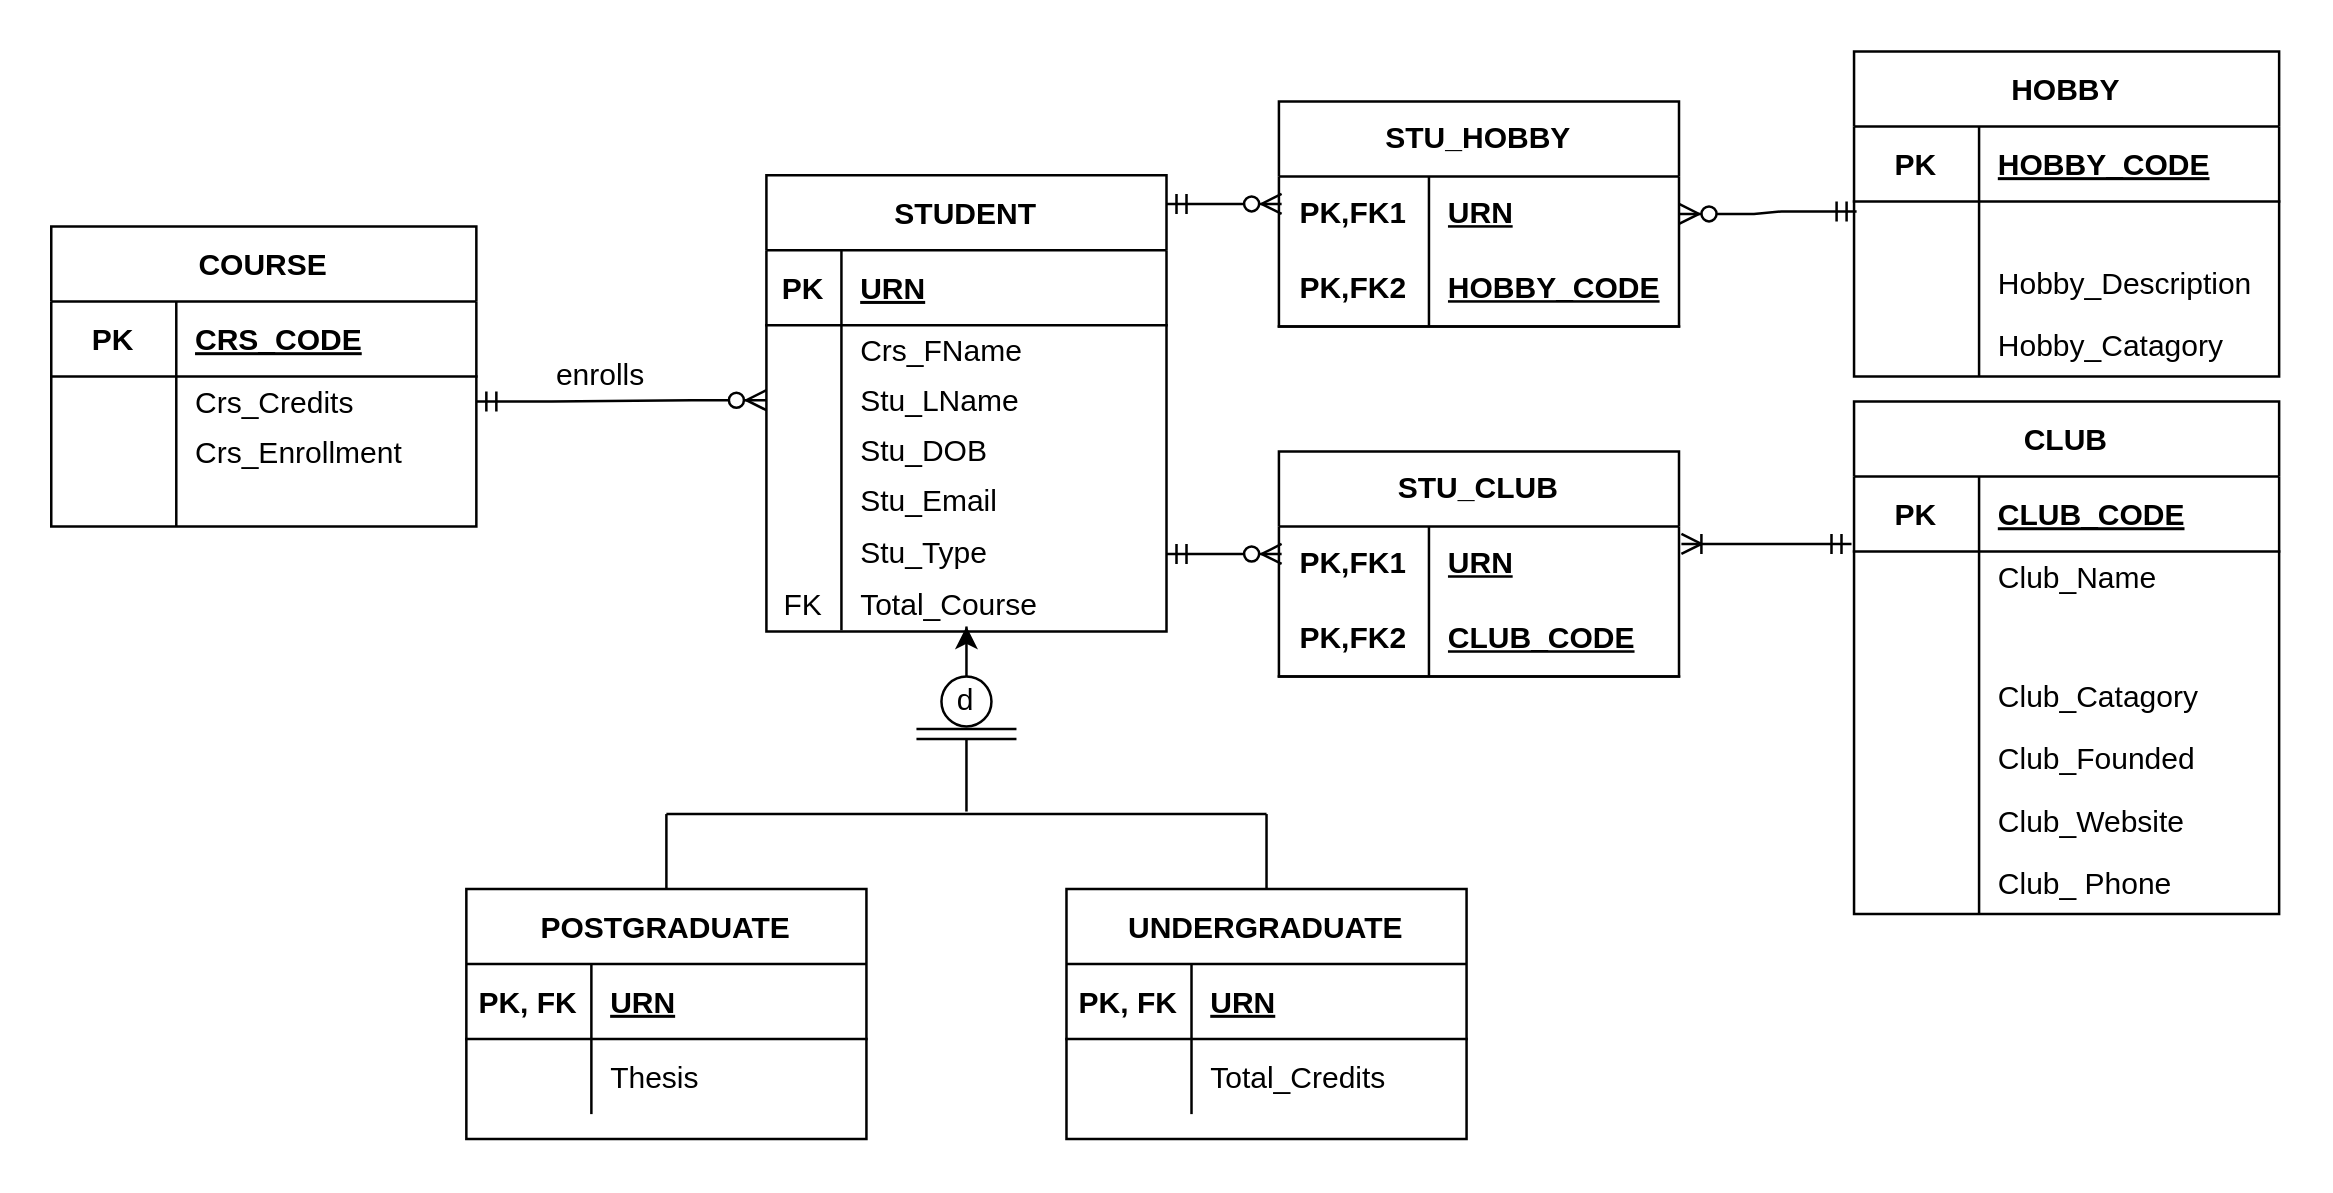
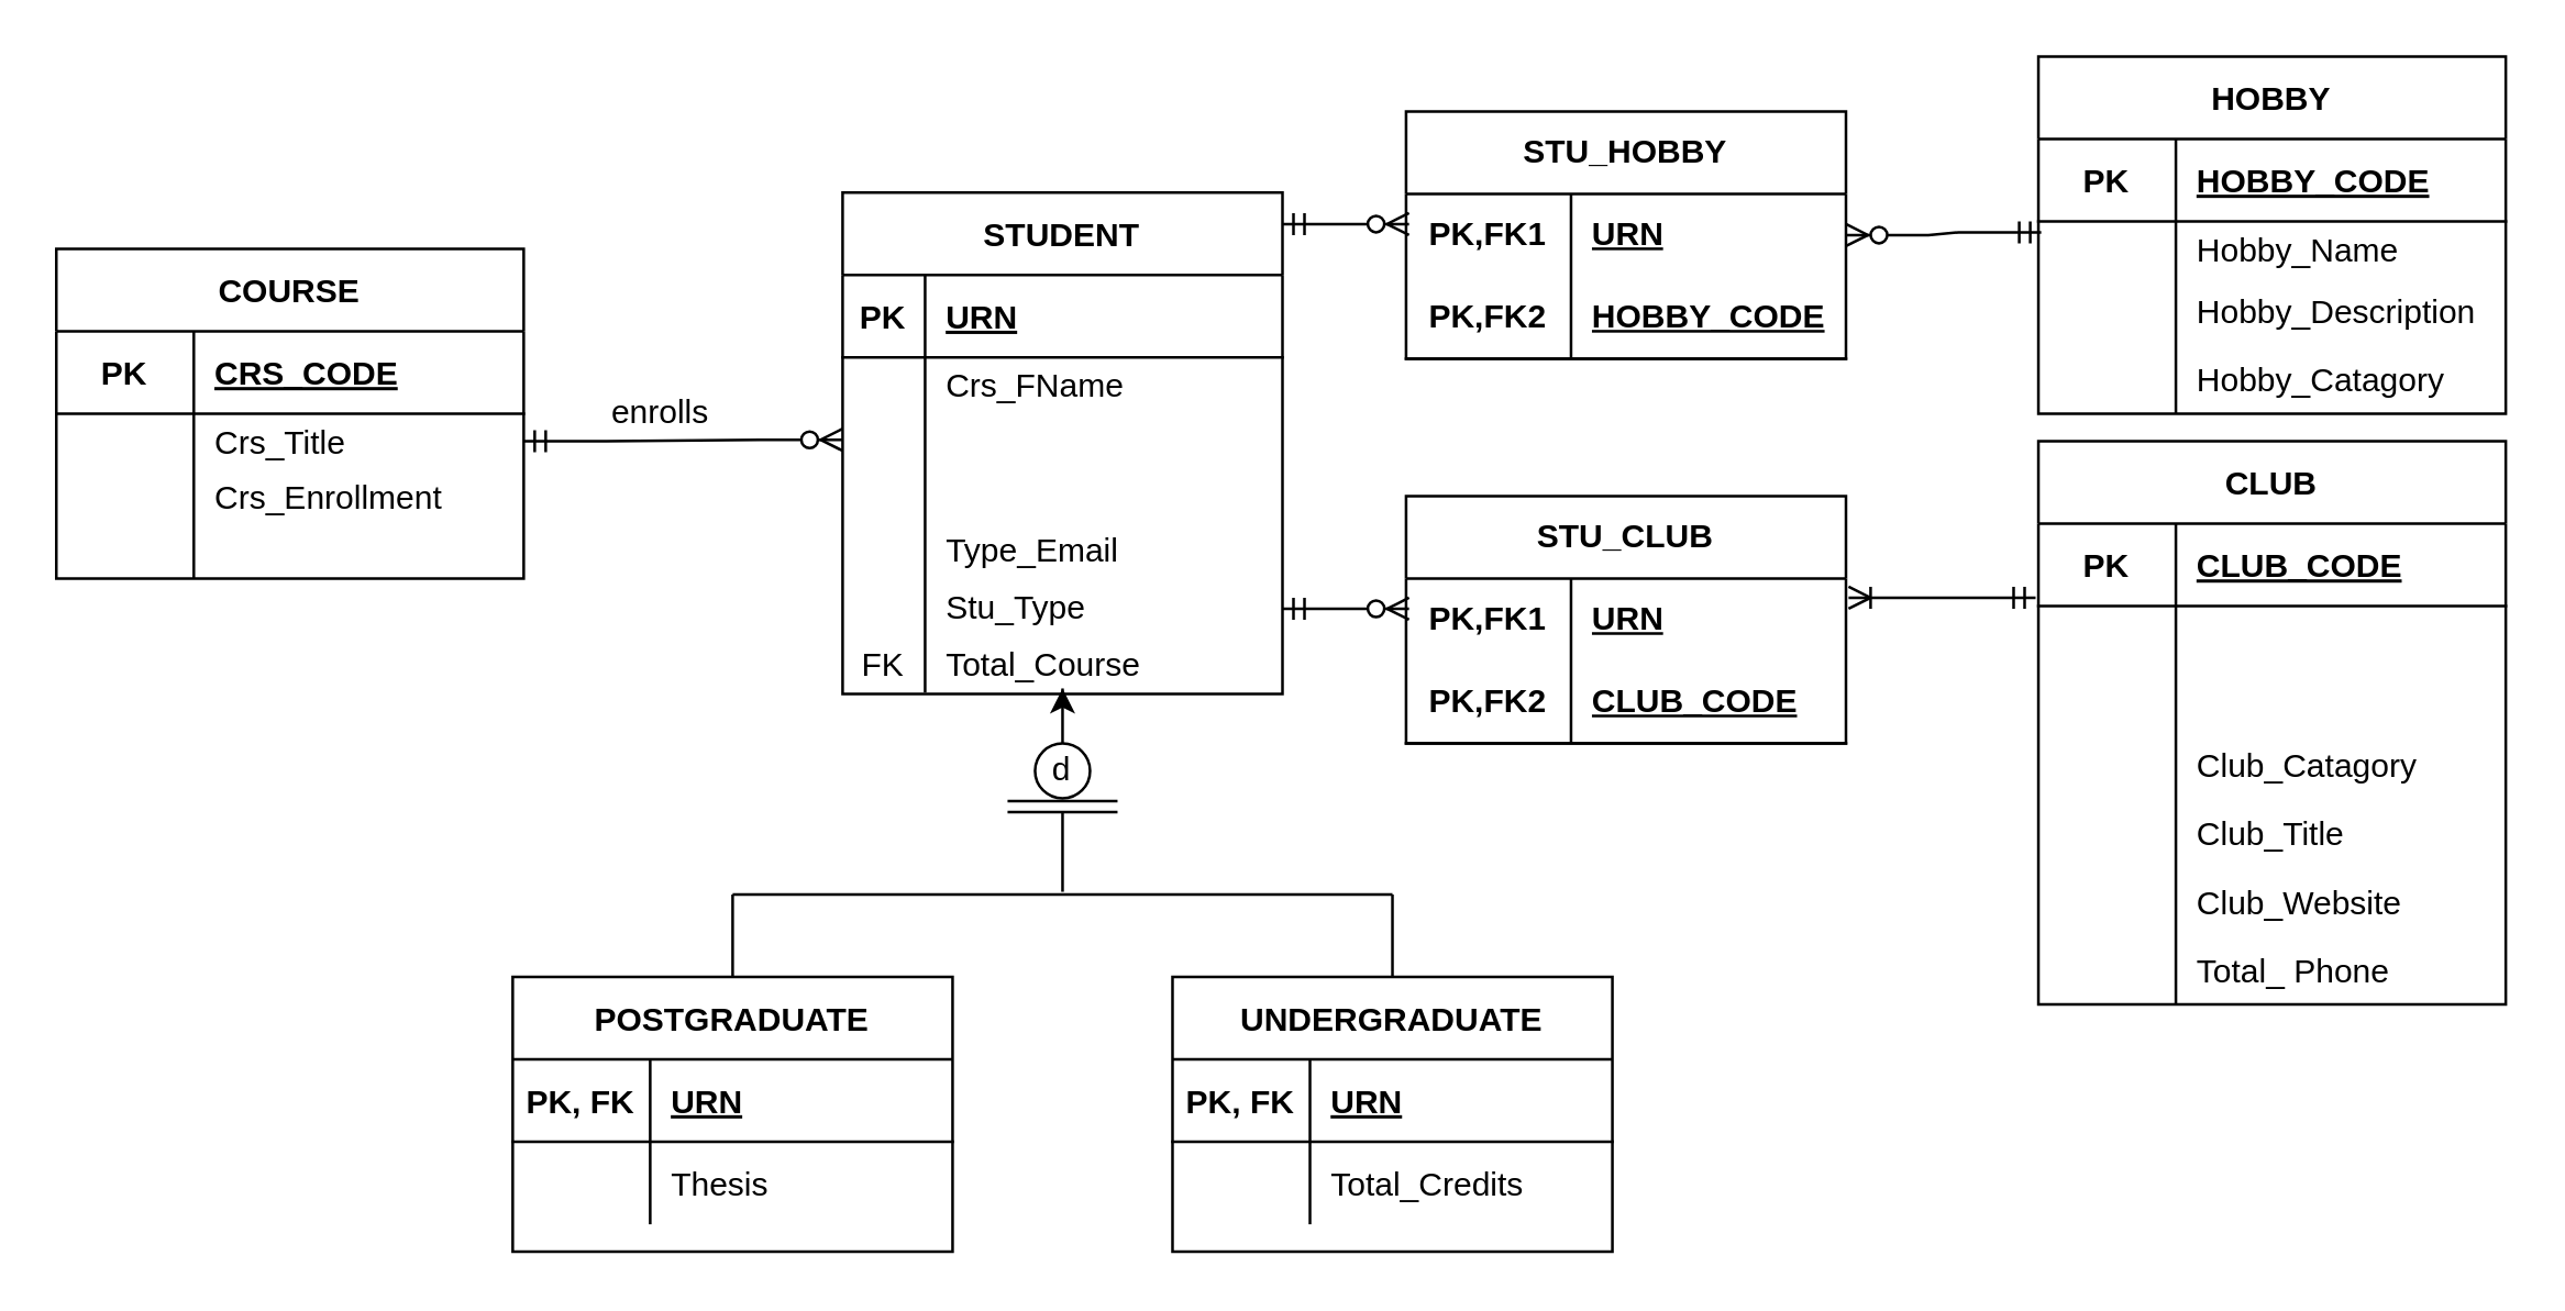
+ <mxCell id="71" value="Hobby_Name" style="shape=partialRectangle;overflow=hidden;connectable=0;fillColor=none;top=0;left=0;bottom=0;right=0;align=left;spacingLeft=6;" parent="69" vertex="1"><mxGeometry x="50" width="120" height="20" as="geometry"><mxRectangle width="120" height="20" as="alternateBounds" /></mxGeometry></mxCell>
- <mxCell id="12" value="Stu_LName" style="shape=partialRectangle;overflow=hidden;connectable=0;fillColor=none;top=0;left=0;bottom=0;right=0;align=left;spacingLeft=6;" parent="10" vertex="1"><mxGeometry x="30" width="130" height="20" as="geometry"><mxRectangle width="130" height="20" as="alternateBounds" /></mxGeometry></mxCell>
- <mxCell id="55" value="Crs_Credits" style="shape=partialRectangle;overflow=hidden;connectable=0;fillColor=none;top=0;left=0;bottom=0;right=0;align=left;spacingLeft=6;" parent="53" vertex="1"><mxGeometry x="50" width="120" height="20" as="geometry"><mxRectangle width="120" height="20" as="alternateBounds" /></mxGeometry></mxCell>
+ <mxCell id="55" value="Crs_Title" style="shape=partialRectangle;overflow=hidden;connectable=0;fillColor=none;top=0;left=0;bottom=0;right=0;align=left;spacingLeft=6;" parent="53" vertex="1"><mxGeometry x="50" width="120" height="20" as="geometry"><mxRectangle width="120" height="20" as="alternateBounds" /></mxGeometry></mxCell>
- <mxCell id="15" value="Stu_DOB" style="shape=partialRectangle;overflow=hidden;connectable=0;fillColor=none;top=0;left=0;bottom=0;right=0;align=left;spacingLeft=6;" parent="13" vertex="1"><mxGeometry x="30" width="130" height="20" as="geometry"><mxRectangle width="130" height="20" as="alternateBounds" /></mxGeometry></mxCell>
- <mxCell id="18" value="Stu_Email" style="shape=partialRectangle;overflow=hidden;connectable=0;fillColor=none;top=0;left=0;bottom=0;right=0;align=left;spacingLeft=6;" parent="16" vertex="1"><mxGeometry x="30" width="130" height="20" as="geometry"><mxRectangle width="130" height="20" as="alternateBounds" /></mxGeometry></mxCell>
+ <mxCell id="18" value="Type_Email" style="shape=partialRectangle;overflow=hidden;connectable=0;fillColor=none;top=0;left=0;bottom=0;right=0;align=left;spacingLeft=6;" parent="16" vertex="1"><mxGeometry x="30" width="130" height="20" as="geometry"><mxRectangle width="130" height="20" as="alternateBounds" /></mxGeometry></mxCell>
- <mxCell id="93" value="Club_Name" style="shape=partialRectangle;overflow=hidden;connectable=0;fillColor=none;top=0;left=0;bottom=0;right=0;align=left;spacingLeft=6;" vertex="1" parent="91"><mxGeometry x="50" width="120" height="20" as="geometry"><mxRectangle width="120" height="20" as="alternateBounds" /></mxGeometry></mxCell>
- <mxCell id="101" value="Club_Founded" style="shape=partialRectangle;overflow=hidden;connectable=0;fillColor=none;top=0;left=0;bottom=0;right=0;align=left;spacingLeft=6;" vertex="1" parent="99"><mxGeometry x="50" width="120" height="25" as="geometry"><mxRectangle width="120" height="25" as="alternateBounds" /></mxGeometry></mxCell>
+ <mxCell id="101" value="Club_Title" style="shape=partialRectangle;overflow=hidden;connectable=0;fillColor=none;top=0;left=0;bottom=0;right=0;align=left;spacingLeft=6;" vertex="1" parent="99"><mxGeometry x="50" width="120" height="25" as="geometry"><mxRectangle width="120" height="25" as="alternateBounds" /></mxGeometry></mxCell>
- <mxCell id="107" value="Club_ Phone" style="shape=partialRectangle;overflow=hidden;connectable=0;fillColor=none;top=0;left=0;bottom=0;right=0;align=left;spacingLeft=6;" vertex="1" parent="105"><mxGeometry x="50" width="120" height="25" as="geometry"><mxRectangle width="120" height="25" as="alternateBounds" /></mxGeometry></mxCell>
+ <mxCell id="107" value="Total_ Phone" style="shape=partialRectangle;overflow=hidden;connectable=0;fillColor=none;top=0;left=0;bottom=0;right=0;align=left;spacingLeft=6;" vertex="1" parent="105"><mxGeometry x="50" width="120" height="25" as="geometry"><mxRectangle width="120" height="25" as="alternateBounds" /></mxGeometry></mxCell>
